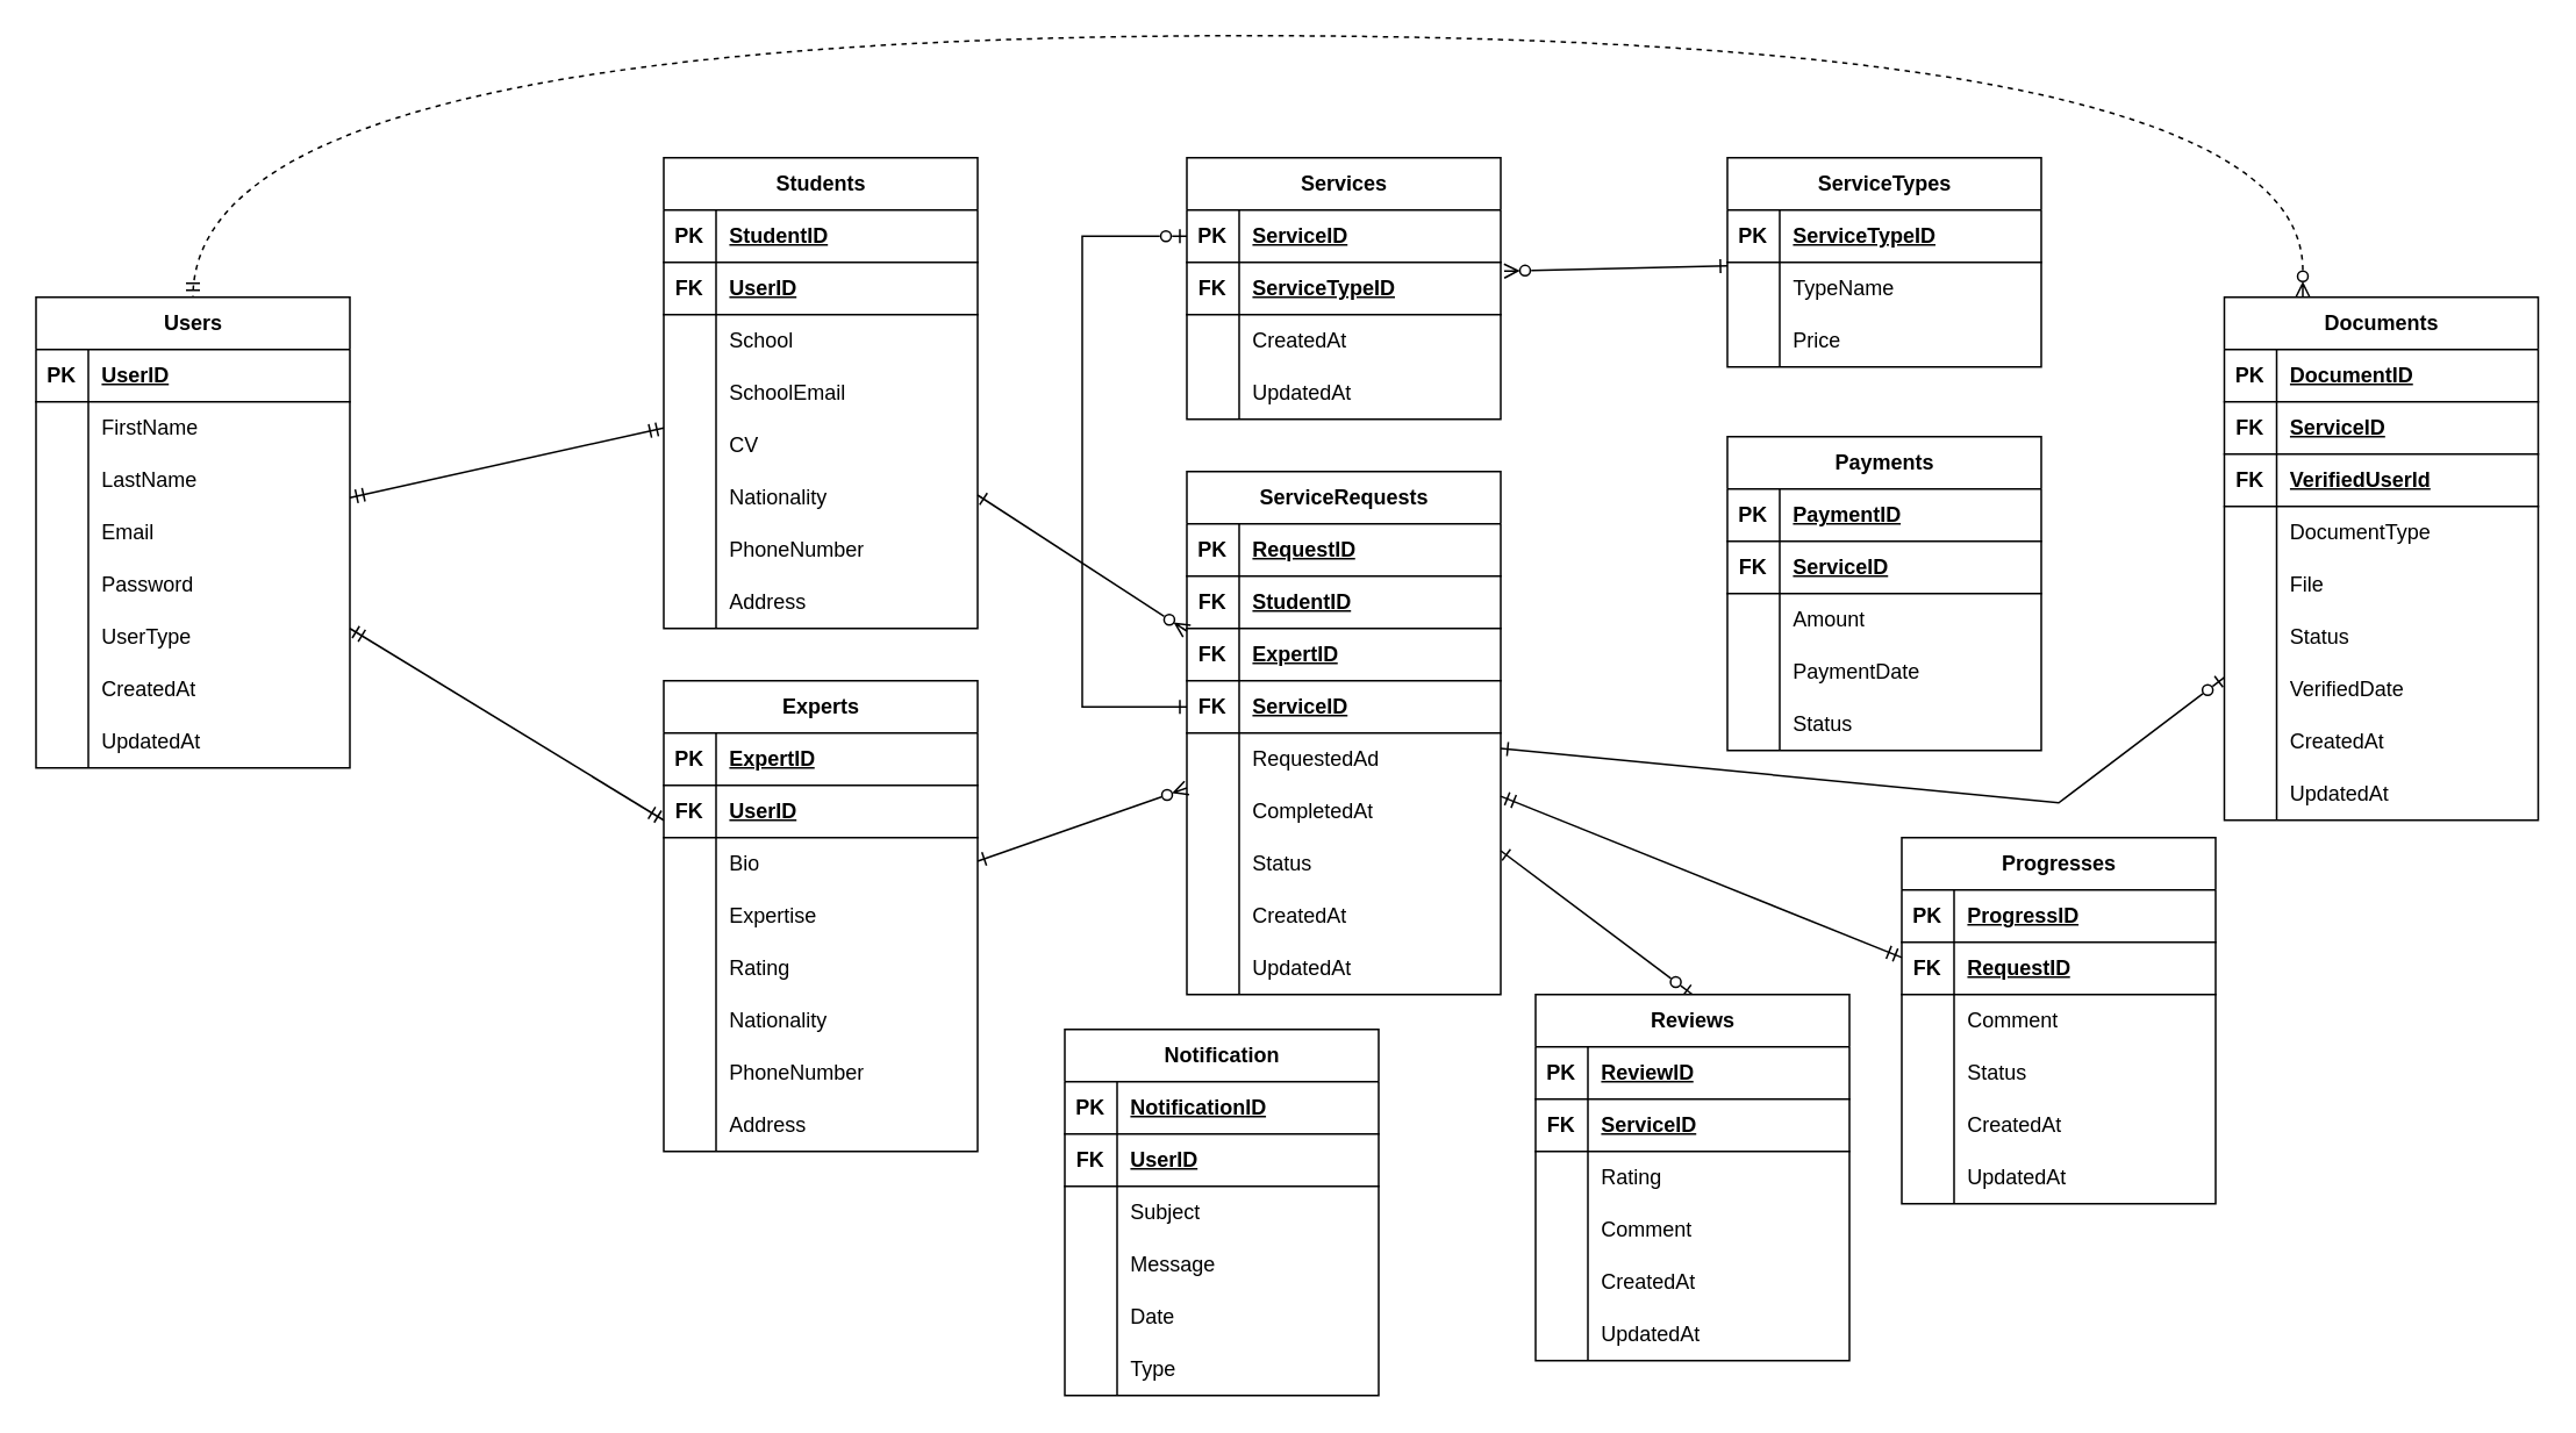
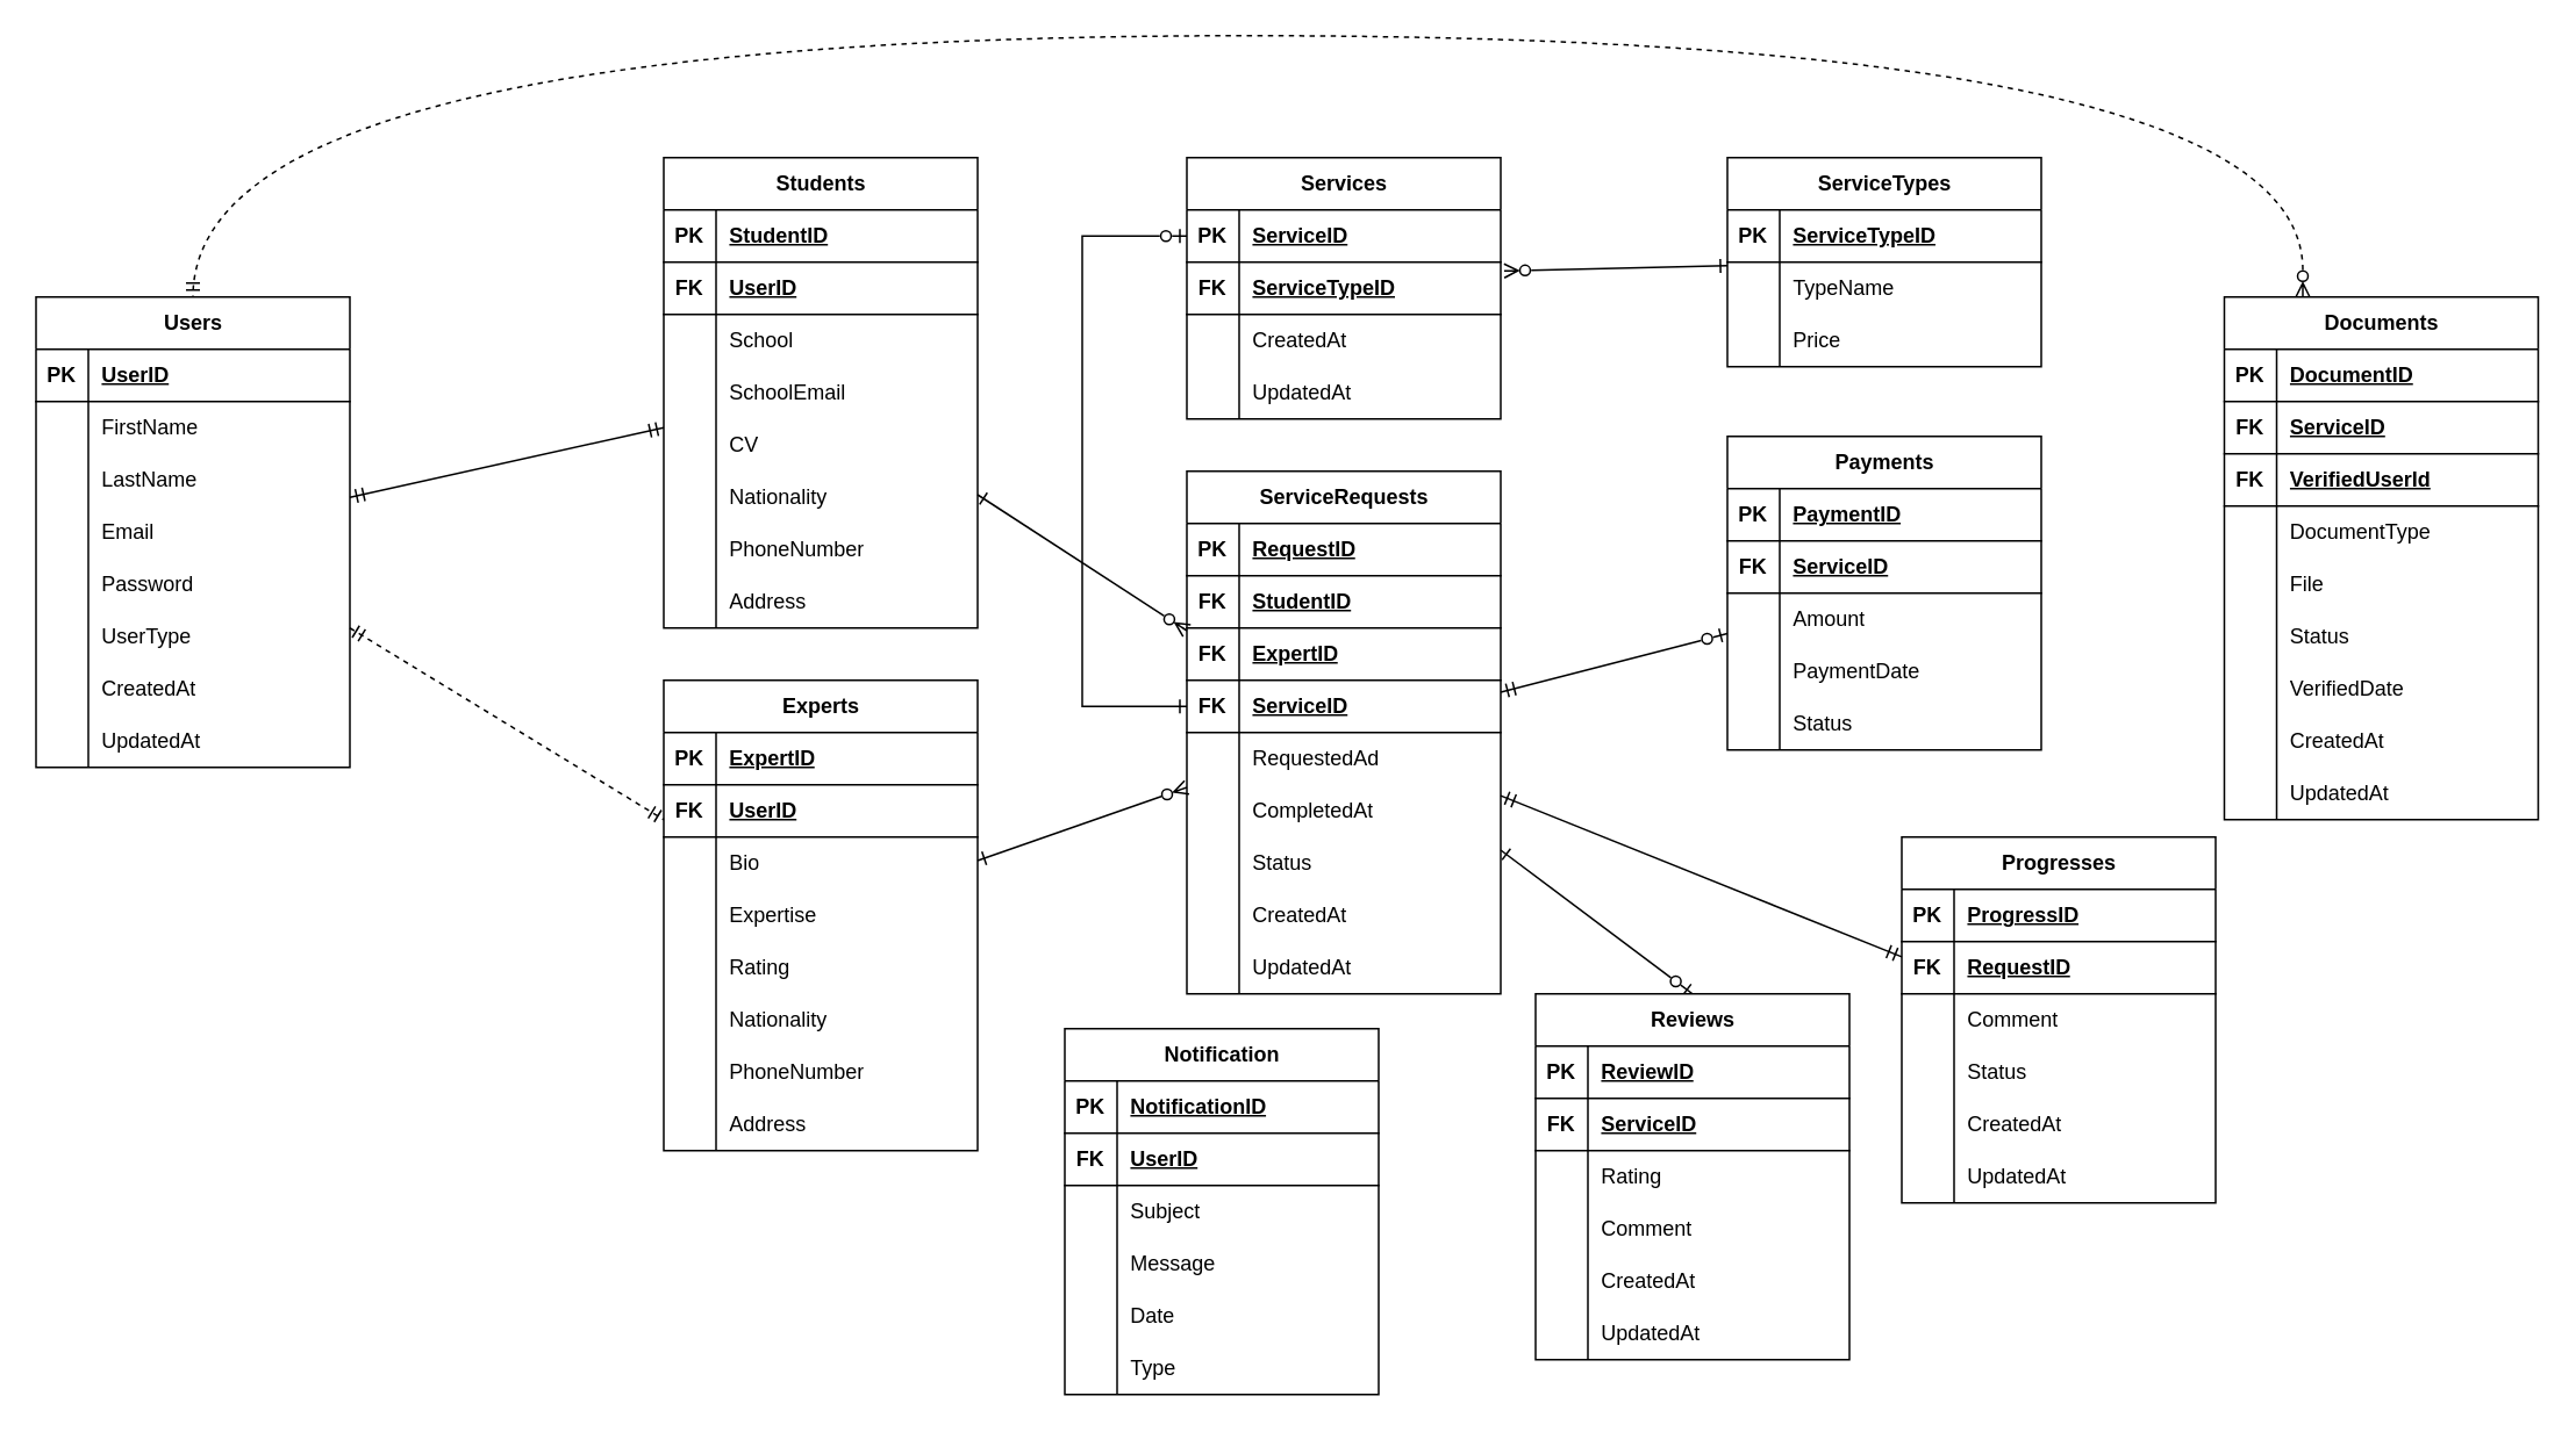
+ <mxCell id="138" style="rounded=0;orthogonalLoop=1;jettySize=auto;html=1;startArrow=ERmandOne;startFill=0;endArrow=ERzeroToOne;endFill=0;exitDx=0;exitDy=0;exitPerimeter=0;" parent="1" source="82" target="122" edge="1"><mxGeometry relative="1" as="geometry" /></mxCell>
- <mxCell id="79" style="rounded=0;orthogonalLoop=1;jettySize=auto;html=1;entryDx=0;entryDy=0;endArrow=ERmandOne;endFill=0;startArrow=ERmandOne;startFill=0;exitDx=0;exitDy=0;" parent="1" source="2" target="27" edge="1"><mxGeometry relative="1" as="geometry" /></mxCell>
+ <mxCell id="79" style="rounded=0;orthogonalLoop=1;jettySize=auto;html=1;entryDx=0;entryDy=0;endArrow=ERmandOne;endFill=0;startArrow=ERmandOne;startFill=0;exitDx=0;exitDy=0;dashed=1;" parent="1" source="2" target="27" edge="1"><mxGeometry relative="1" as="geometry" /></mxCell>
- <mxCell id="81" style="rounded=0;orthogonalLoop=1;jettySize=auto;html=1;entryDx=0;entryDy=0;startArrow=ERone;startFill=0;endArrow=ERzeroToOne;endFill=0;" parent="1" source="82" target="177" edge="1"><mxGeometry relative="1" as="geometry"><Array as="points"><mxPoint x="1180" y="460" /></Array></mxGeometry></mxCell>
